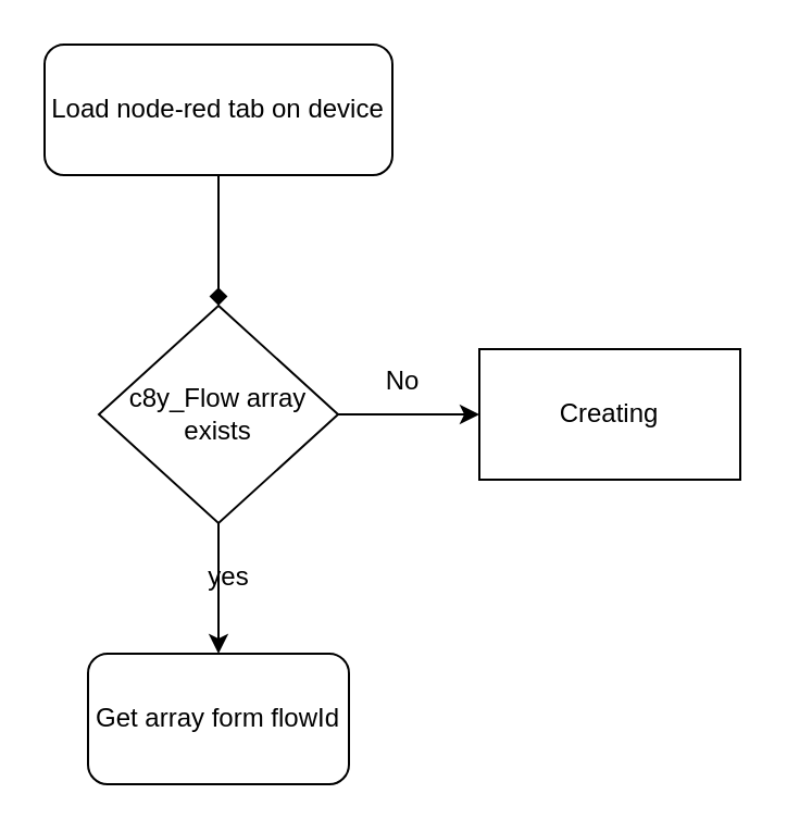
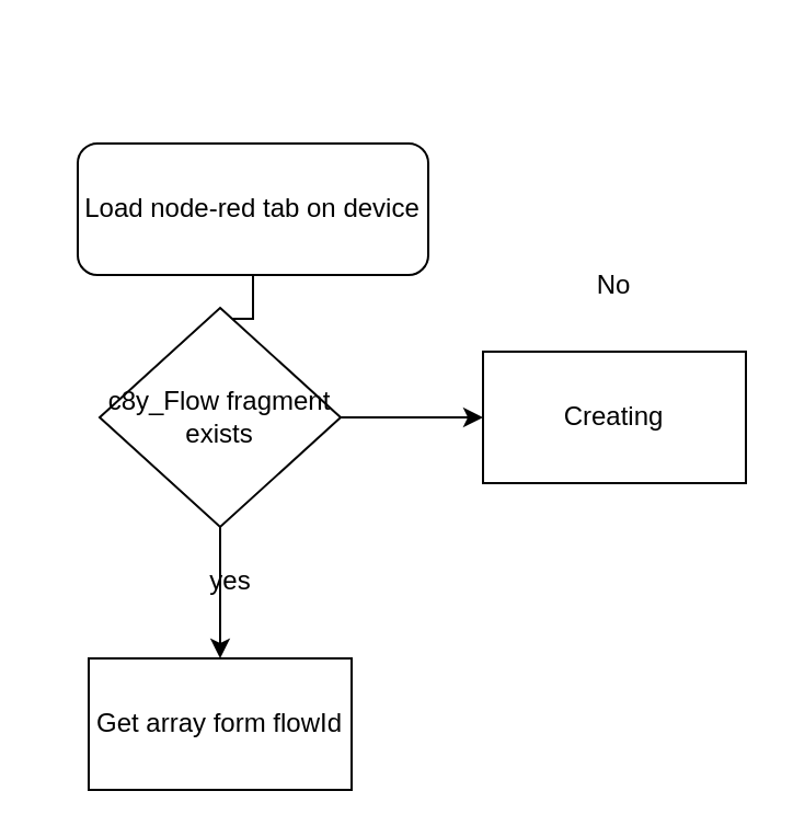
- <mxCell id="3" value="Load node-red tab on device" style="rounded=1;whiteSpace=wrap;html=1;" vertex="1" parent="1"><mxGeometry x="20" y="20" width="160" height="60" as="geometry" /></mxCell>
+ <mxCell id="3" value="Load node-red tab on device" style="rounded=1;whiteSpace=wrap;html=1;" vertex="1" parent="1"><mxGeometry x="35" y="65" width="160" height="60" as="geometry" /></mxCell>
- <mxCell id="9" value="No" style="text;html=1;strokeColor=none;fillColor=none;align=center;verticalAlign=middle;whiteSpace=wrap;rounded=0;" vertex="1" parent="1"><mxGeometry x="155" y="160" width="60" height="30" as="geometry" /></mxCell>
+ <mxCell id="9" value="No" style="text;html=1;strokeColor=none;fillColor=none;align=center;verticalAlign=middle;whiteSpace=wrap;rounded=0;" vertex="1" parent="1"><mxGeometry x="250" y="115" width="60" height="30" as="geometry" /></mxCell>
- <mxCell id="6" value="c8y_Flow array exists" style="rhombus;whiteSpace=wrap;html=1;" vertex="1" parent="1"><mxGeometry x="45" y="140" width="110" height="100" as="geometry" /></mxCell>
+ <mxCell id="6" value="c8y_Flow fragment exists" style="rhombus;whiteSpace=wrap;html=1;" vertex="1" parent="1"><mxGeometry x="45" y="140" width="110" height="100" as="geometry" /></mxCell>
- <mxCell id="8" value="Get array form flowId" style="whiteSpace=wrap;html=1;rounded=1;" vertex="1" parent="1"><mxGeometry x="40" y="300" width="120" height="60" as="geometry" /></mxCell>
+ <mxCell id="8" value="Get array form flowId" style="rounded=0;whiteSpace=wrap;html=1;" vertex="1" parent="1"><mxGeometry x="40" y="300" width="120" height="60" as="geometry" /></mxCell>
